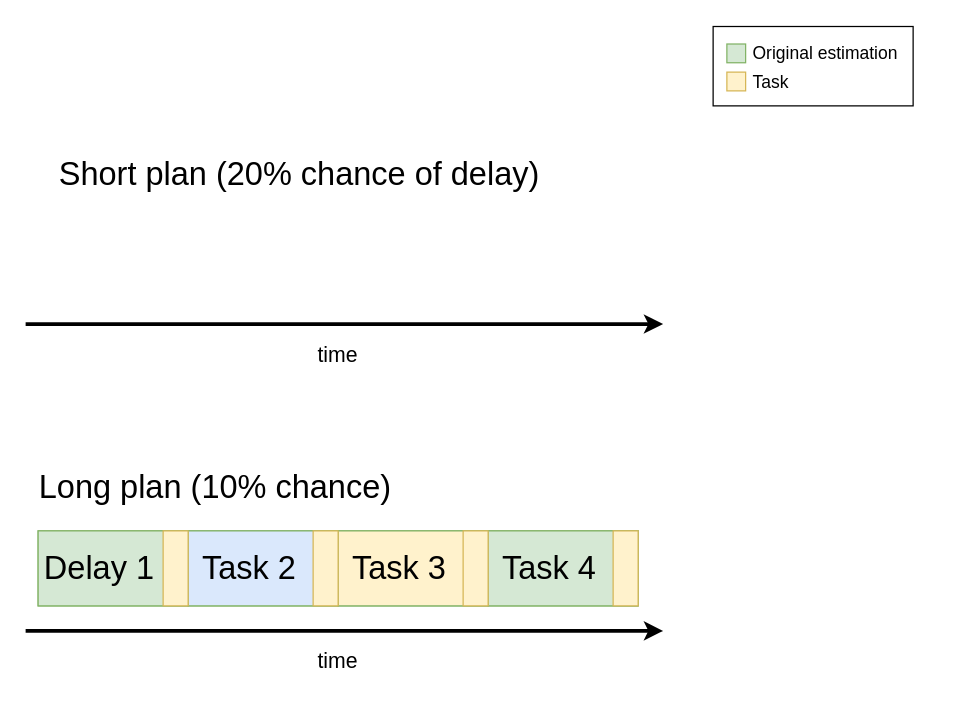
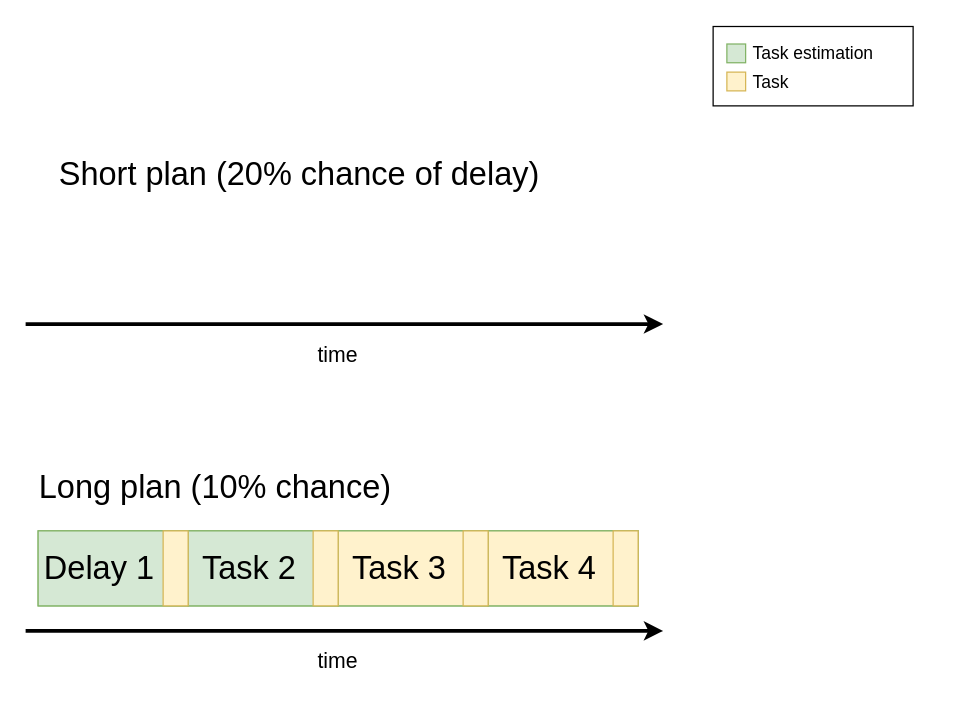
- <mxCell id="8" value="Original estimation" style="text;html=1;strokeColor=none;fillColor=none;align=left;verticalAlign=middle;whiteSpace=wrap;rounded=0;fontSize=14;" vertex="1" parent="1"><mxGeometry x="600" y="27" width="150" height="30" as="geometry" /></mxCell>
+ <mxCell id="8" value="Task estimation" style="text;html=1;strokeColor=none;fillColor=none;align=left;verticalAlign=middle;whiteSpace=wrap;rounded=0;fontSize=14;" vertex="1" parent="1"><mxGeometry x="600" y="27" width="150" height="30" as="geometry" /></mxCell>
- <mxCell id="13" value="&lt;font style=&quot;font-size: 26px;&quot;&gt;Task 2&lt;/font&gt;&lt;span style=&quot;font-size: 26px;&quot;&gt;&amp;nbsp; &amp;nbsp;&lt;/span&gt;" style="rounded=0;whiteSpace=wrap;html=1;fillColor=#dae8fc;strokeColor=#82b366;" vertex="1" parent="11"><mxGeometry x="120" width="120" height="60" as="geometry" /></mxCell>
+ <mxCell id="13" value="&lt;font style=&quot;font-size: 26px;&quot;&gt;Task 2&lt;/font&gt;&lt;span style=&quot;font-size: 26px;&quot;&gt;&amp;nbsp; &amp;nbsp;&lt;/span&gt;" style="rounded=0;whiteSpace=wrap;html=1;fillColor=#d5e8d4;strokeColor=#82b366;" vertex="1" parent="11"><mxGeometry x="120" width="120" height="60" as="geometry" /></mxCell>
- <mxCell id="15" value="&lt;font style=&quot;font-size: 26px;&quot;&gt;Task 4&amp;nbsp; &amp;nbsp;&lt;/font&gt;" style="rounded=0;whiteSpace=wrap;html=1;fillColor=#d5e8d4;strokeColor=#82b366;" vertex="1" parent="11"><mxGeometry x="360" width="120" height="60" as="geometry" /></mxCell>
+ <mxCell id="15" value="&lt;font style=&quot;font-size: 26px;&quot;&gt;Task 4&amp;nbsp; &amp;nbsp;&lt;/font&gt;" style="rounded=0;whiteSpace=wrap;html=1;fillColor=#fff2cc;strokeColor=#82b366;" vertex="1" parent="11"><mxGeometry x="360" width="120" height="60" as="geometry" /></mxCell>
